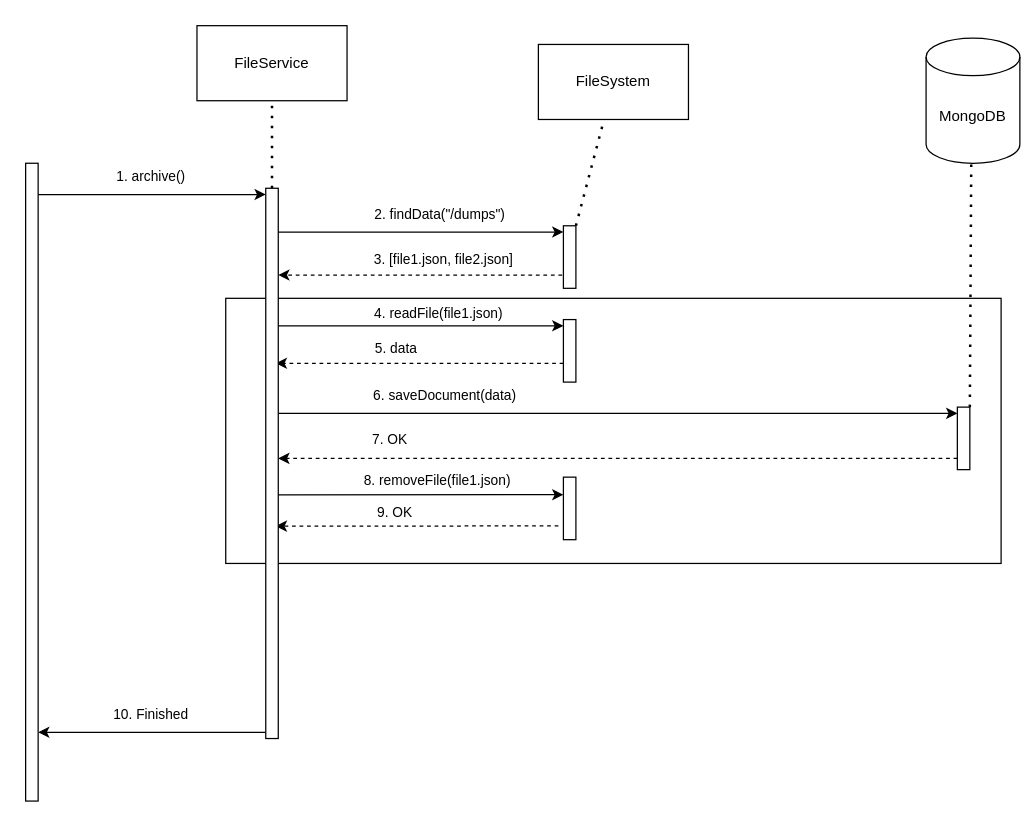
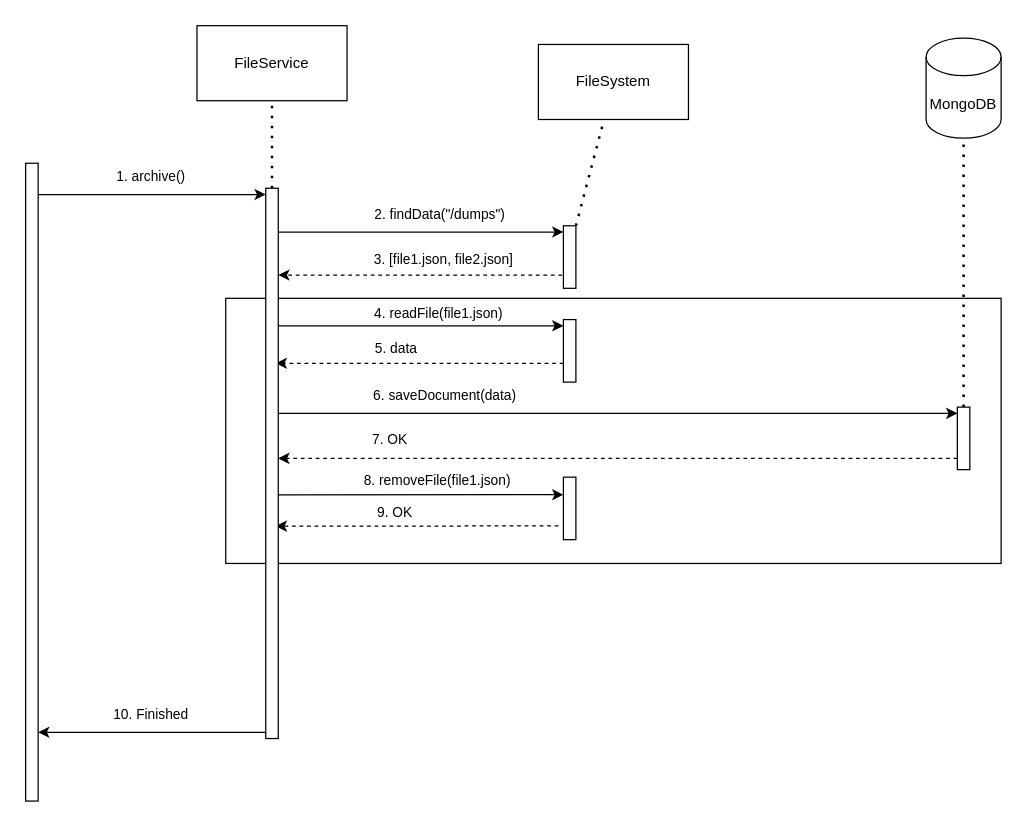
- <mxCell id="7" value="MongoDB" style="shape=cylinder3;whiteSpace=wrap;html=1;boundedLbl=1;backgroundOutline=1;size=15;" vertex="1" parent="1"><mxGeometry x="740" y="30" width="75" height="100" as="geometry" /></mxCell>
+ <mxCell id="7" value="MongoDB" style="shape=cylinder3;whiteSpace=wrap;html=1;boundedLbl=1;backgroundOutline=1;size=15;" vertex="1" parent="1"><mxGeometry x="740" y="30" width="60" height="80" as="geometry" /></mxCell>
